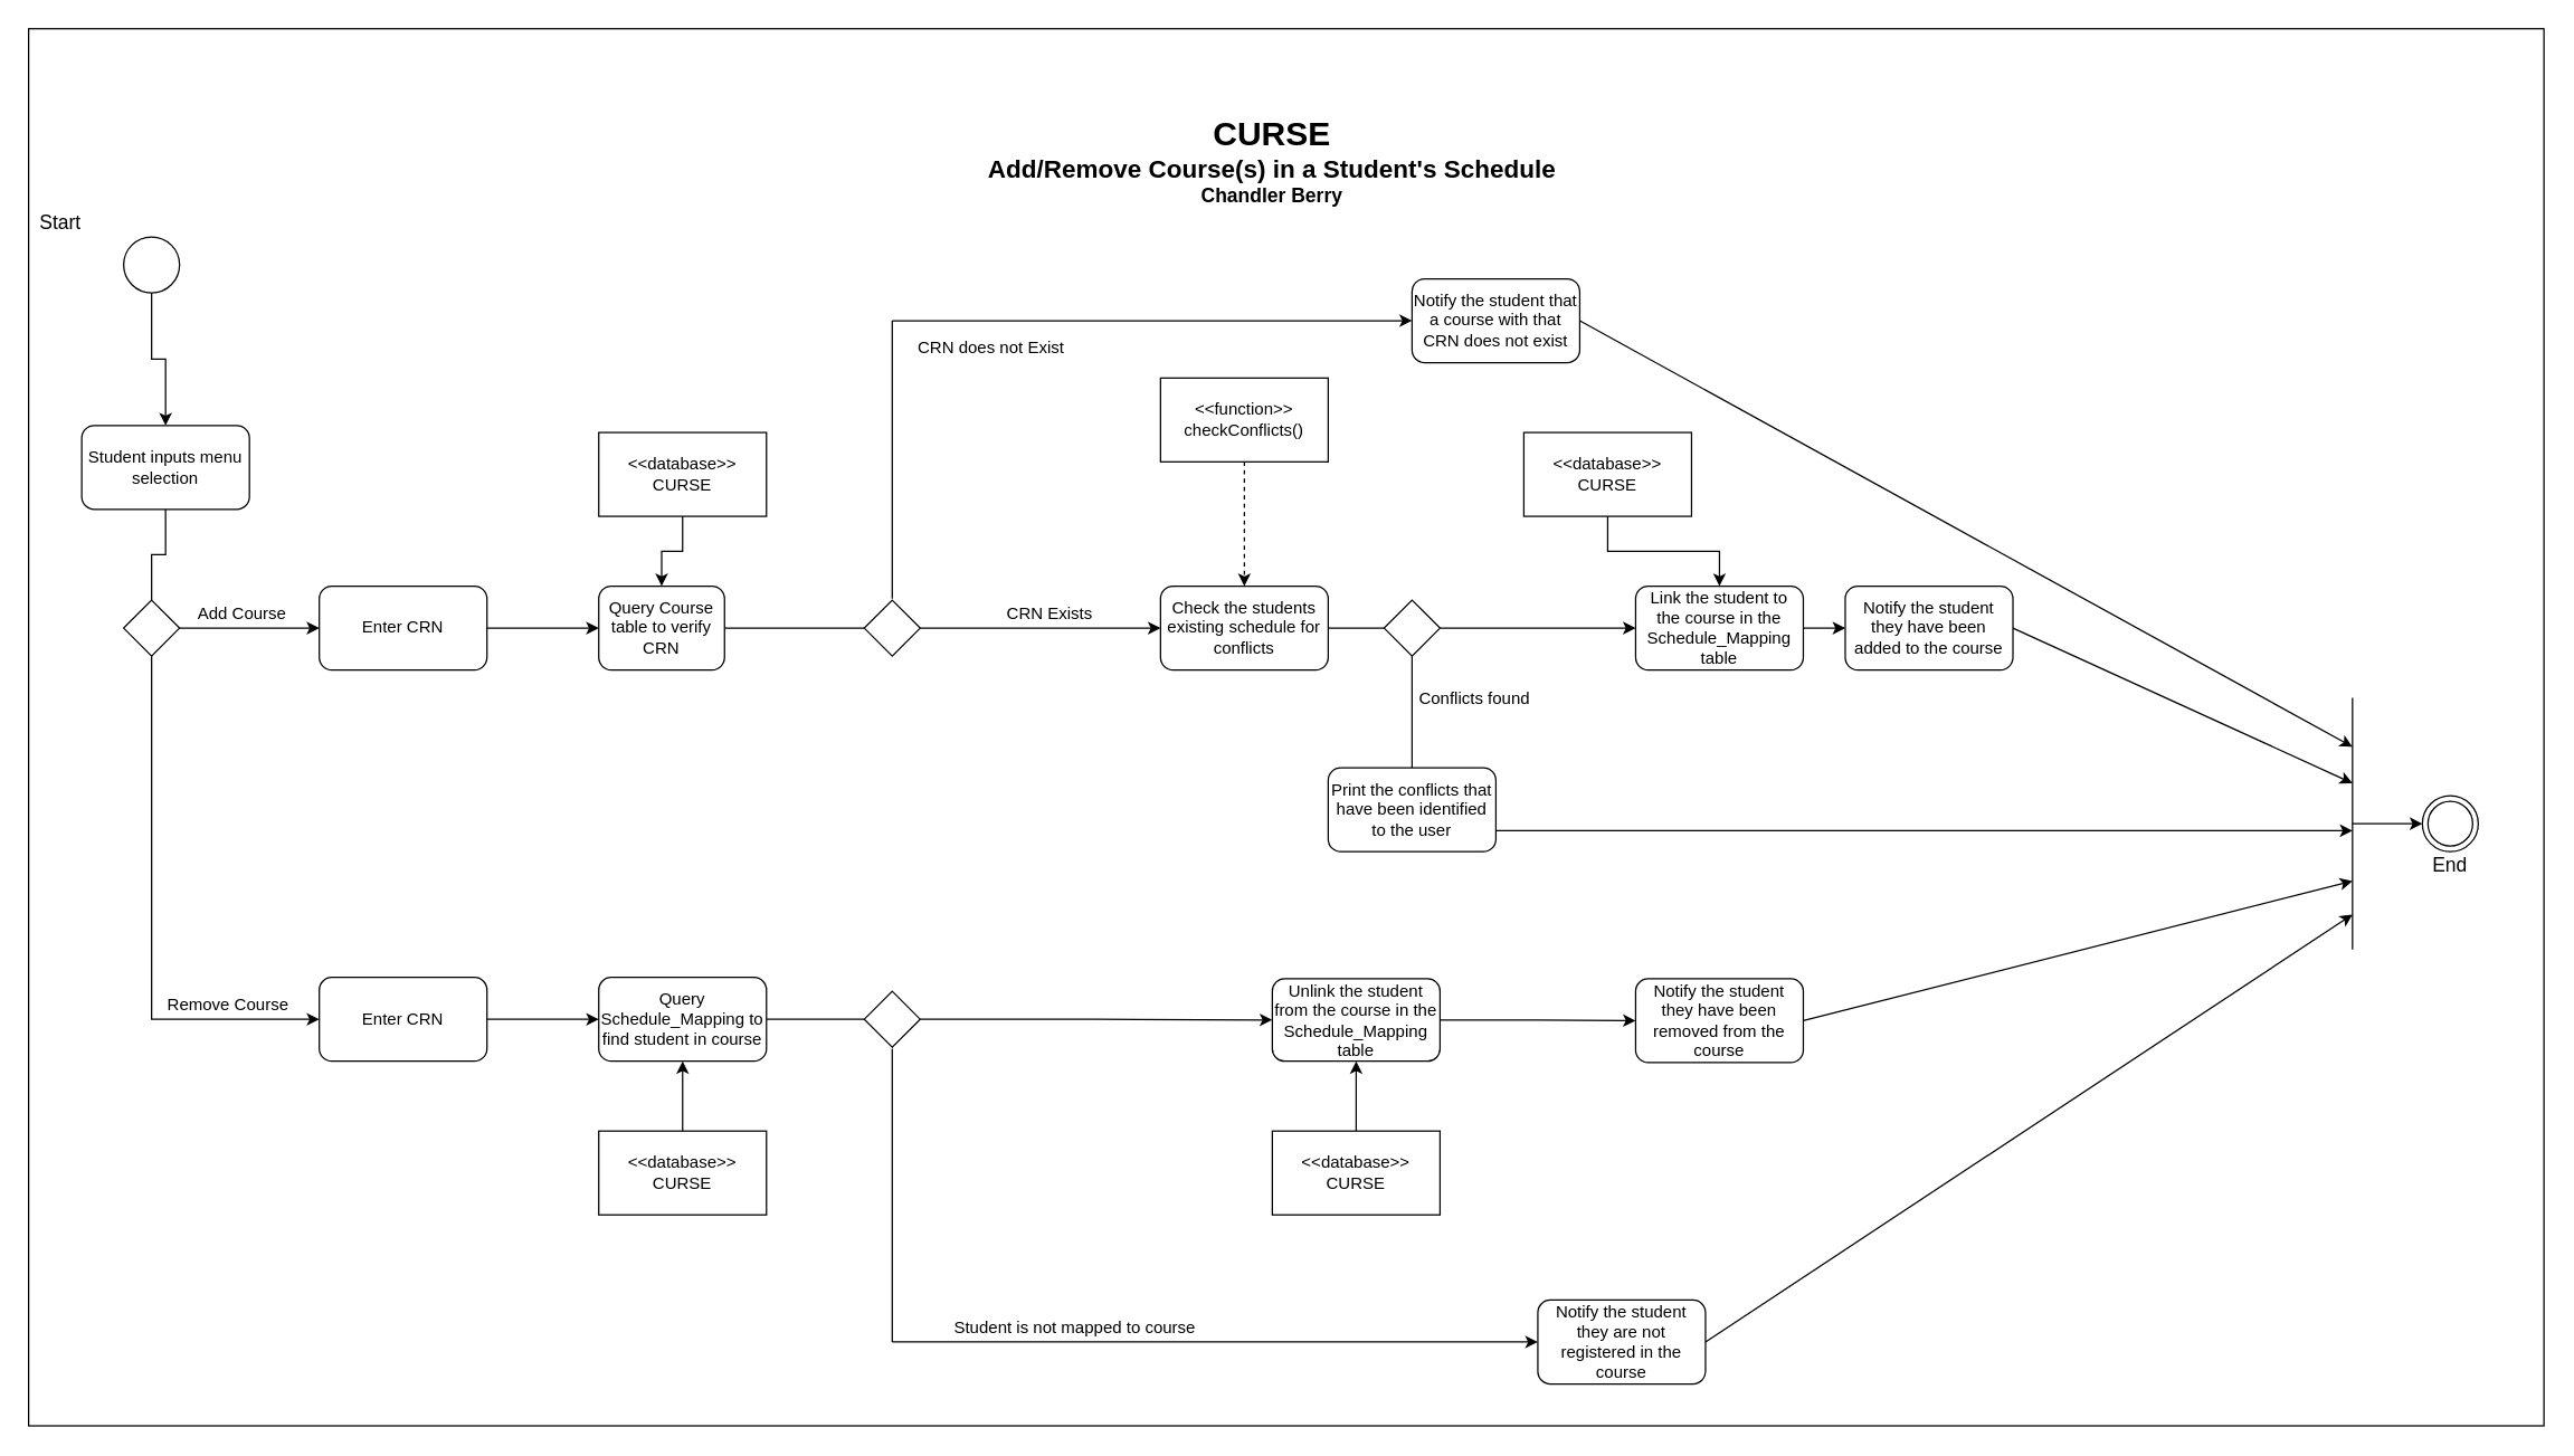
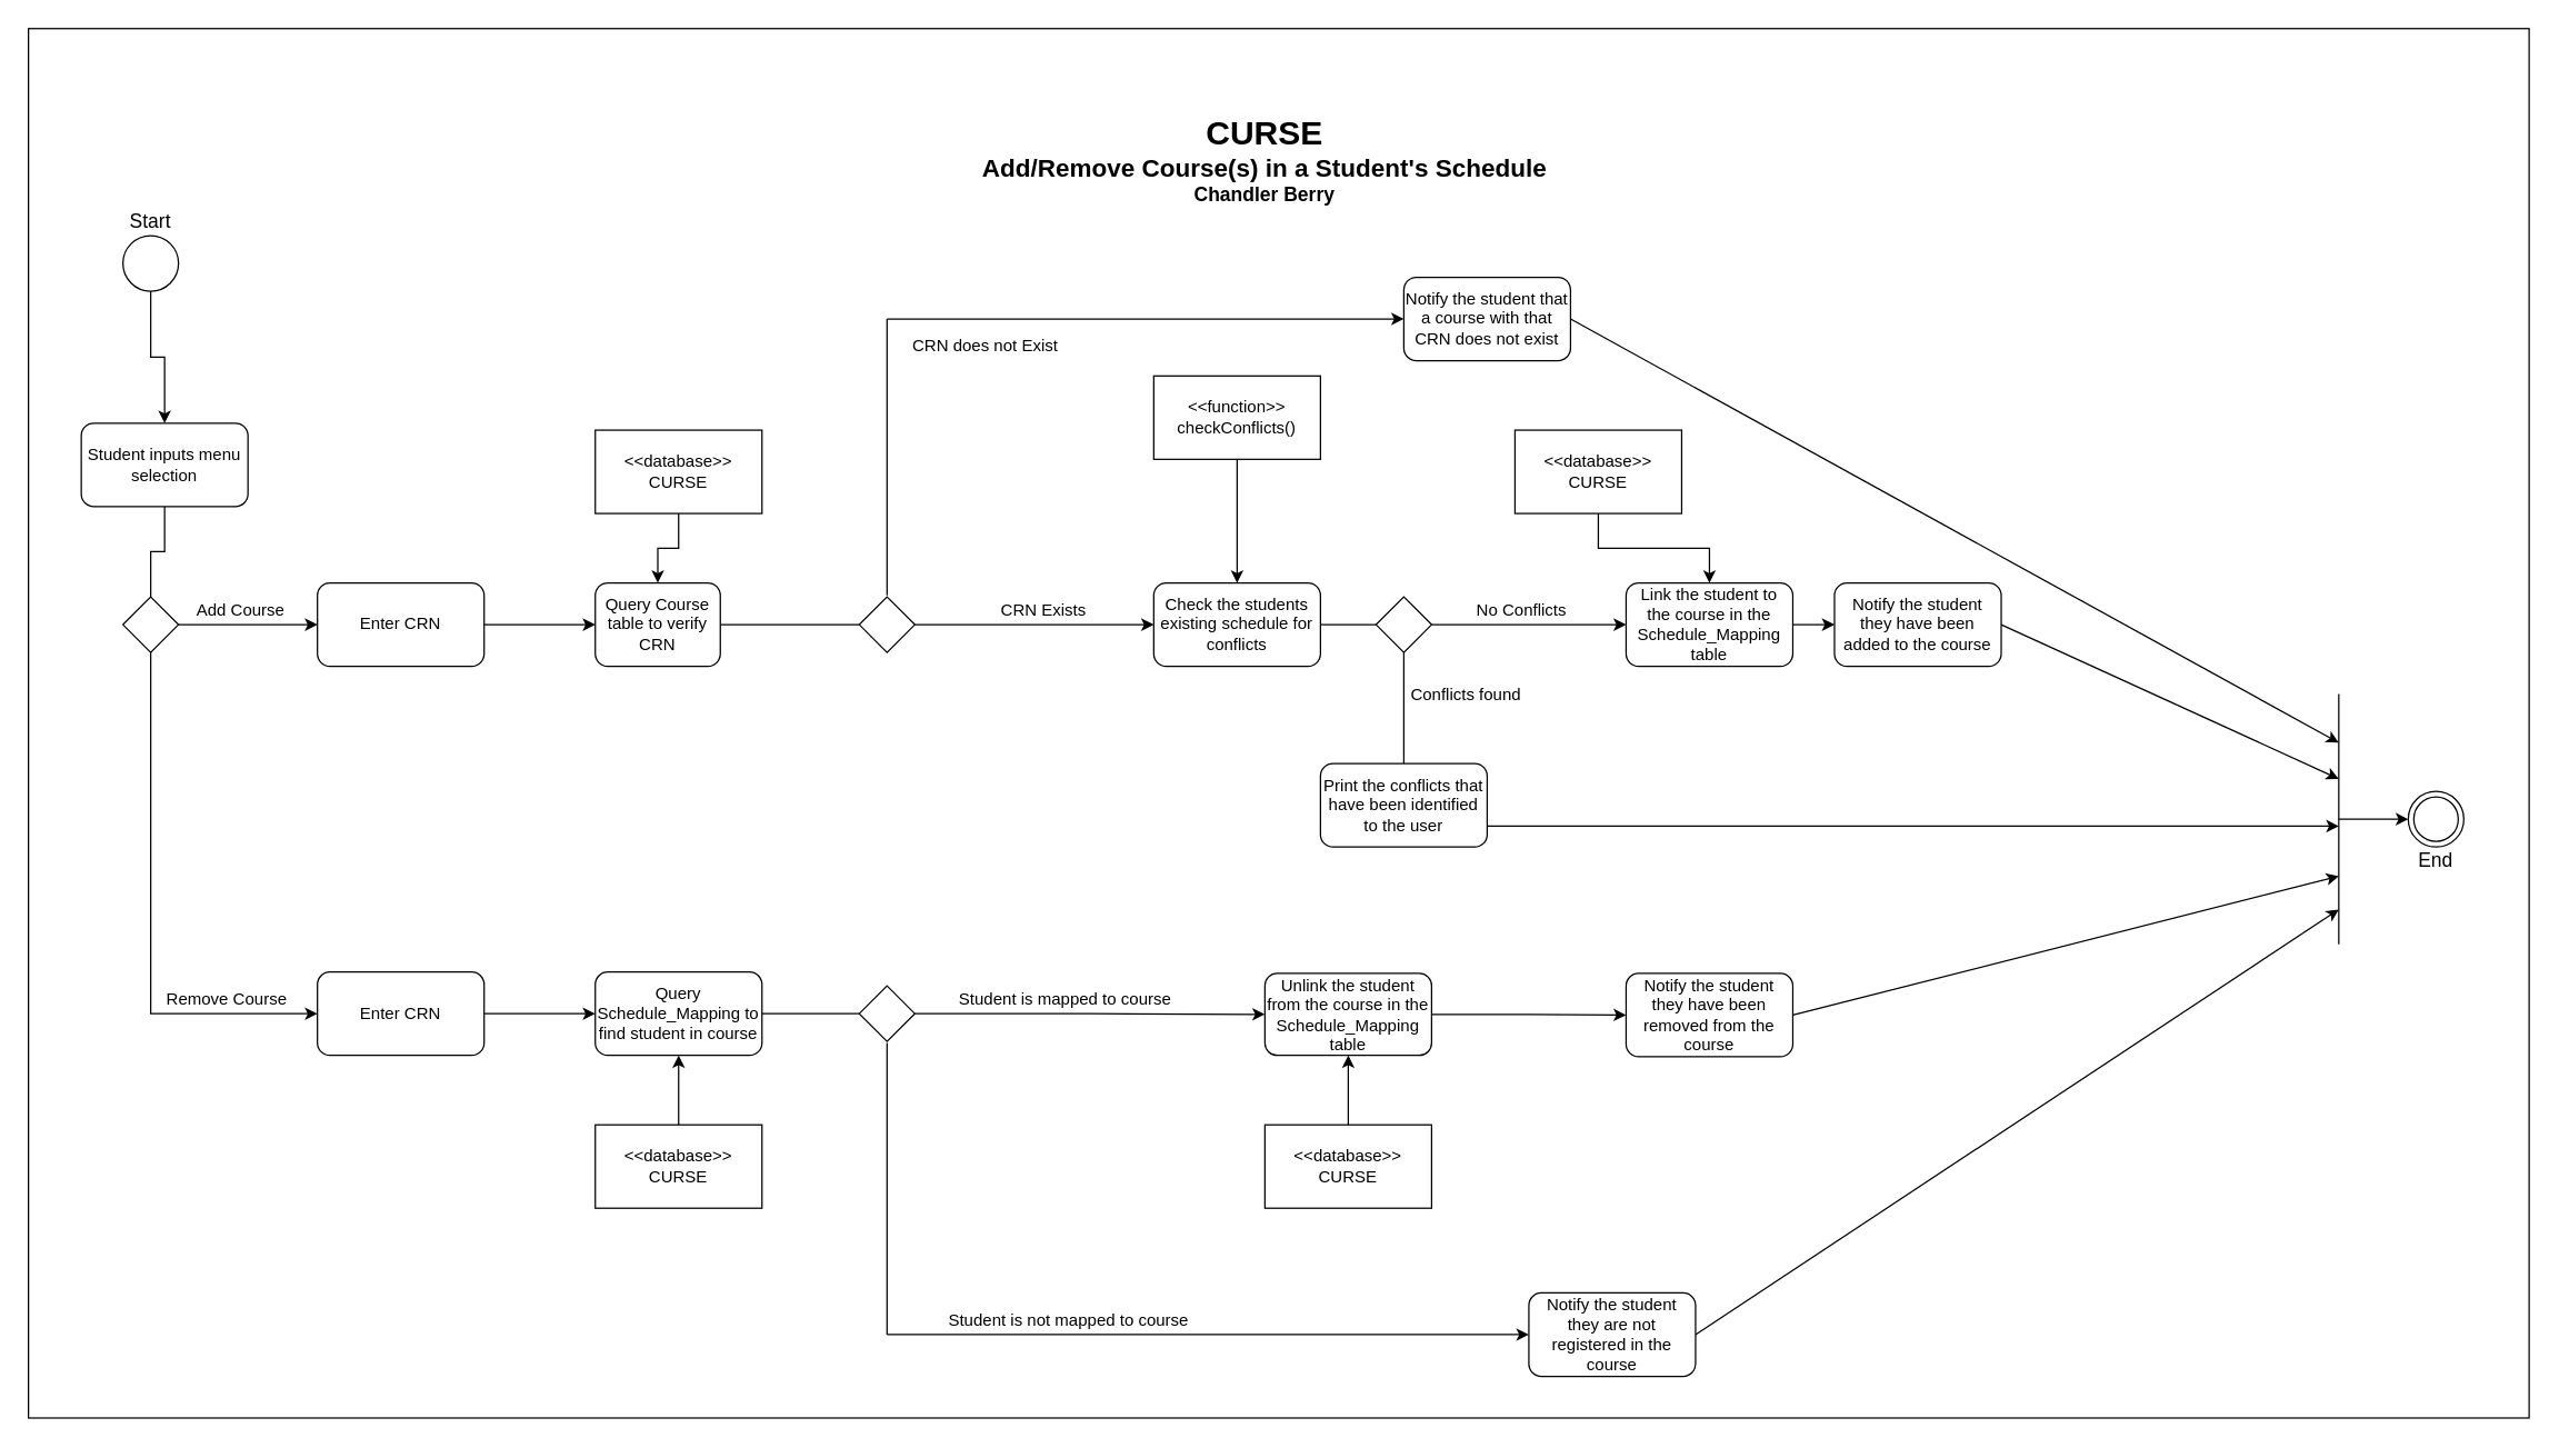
- <mxCell id="24" value="Start" style="text;html=1;strokeColor=none;fillColor=none;align=center;verticalAlign=middle;whiteSpace=wrap;rounded=0;fontSize=14;" parent="1" vertex="1"><mxGeometry x="23" y="149" width="40" height="20" as="geometry" /></mxCell>
+ <mxCell id="24" value="Start" style="text;html=1;strokeColor=none;fillColor=none;align=center;verticalAlign=middle;whiteSpace=wrap;rounded=0;fontSize=14;" parent="1" vertex="1"><mxGeometry x="88" y="149" width="40" height="20" as="geometry" /></mxCell>
- <mxCell id="56" style="edgeStyle=orthogonalEdgeStyle;rounded=0;orthogonalLoop=1;jettySize=auto;html=1;exitX=0.5;exitY=1;exitDx=0;exitDy=0;entryX=0.5;entryY=0;entryDx=0;entryDy=0;dashed=1;" parent="1" source="57" target="55" edge="1"><mxGeometry relative="1" as="geometry" /></mxCell>
+ <mxCell id="56" style="edgeStyle=orthogonalEdgeStyle;rounded=0;orthogonalLoop=1;jettySize=auto;html=1;exitX=0.5;exitY=1;exitDx=0;exitDy=0;entryX=0.5;entryY=0;entryDx=0;entryDy=0;" parent="1" source="57" target="55" edge="1"><mxGeometry relative="1" as="geometry" /></mxCell>
+ <mxCell id="60" value="No Conflicts" style="text;html=1;strokeColor=none;fillColor=none;align=center;verticalAlign=middle;whiteSpace=wrap;rounded=0;" parent="1" vertex="1"><mxGeometry x="1060" y="429" width="70" height="20" as="geometry" /></mxCell>
+ <mxCell id="44" value="Student is mapped to course" style="text;html=1;strokeColor=none;fillColor=none;align=center;verticalAlign=middle;whiteSpace=wrap;rounded=0;" parent="1" vertex="1"><mxGeometry x="683" y="709" width="167" height="20" as="geometry" /></mxCell>
